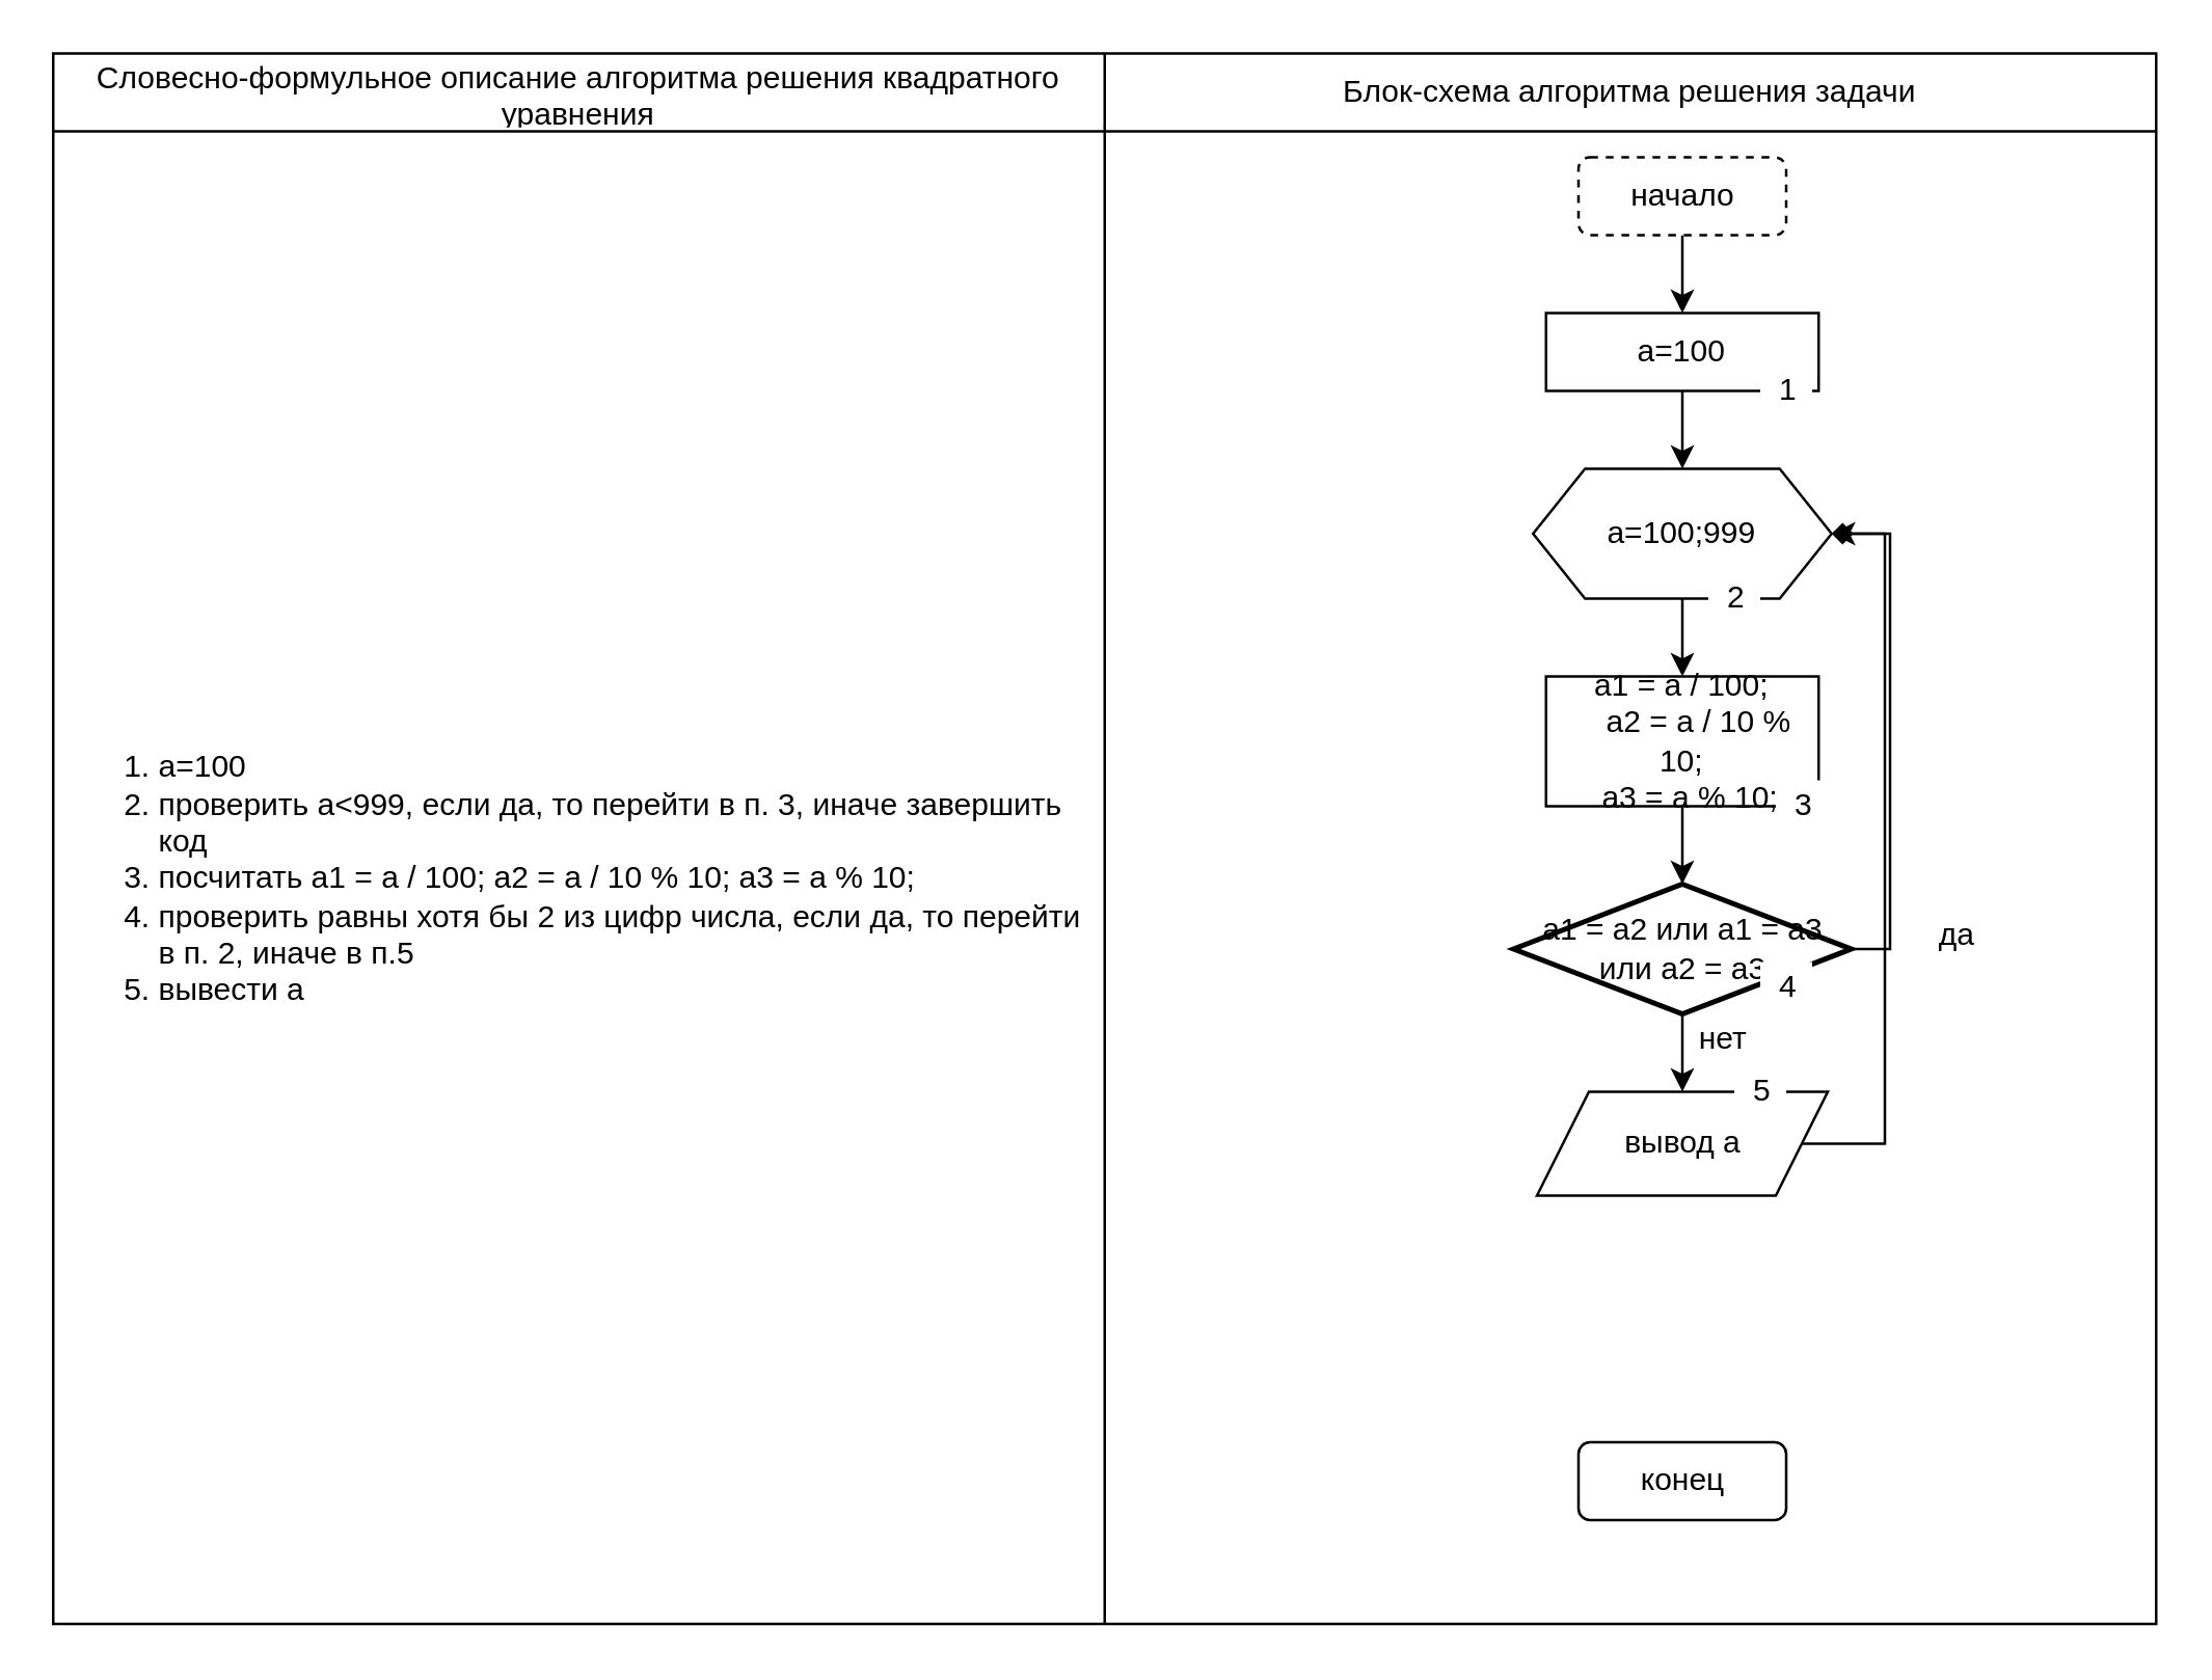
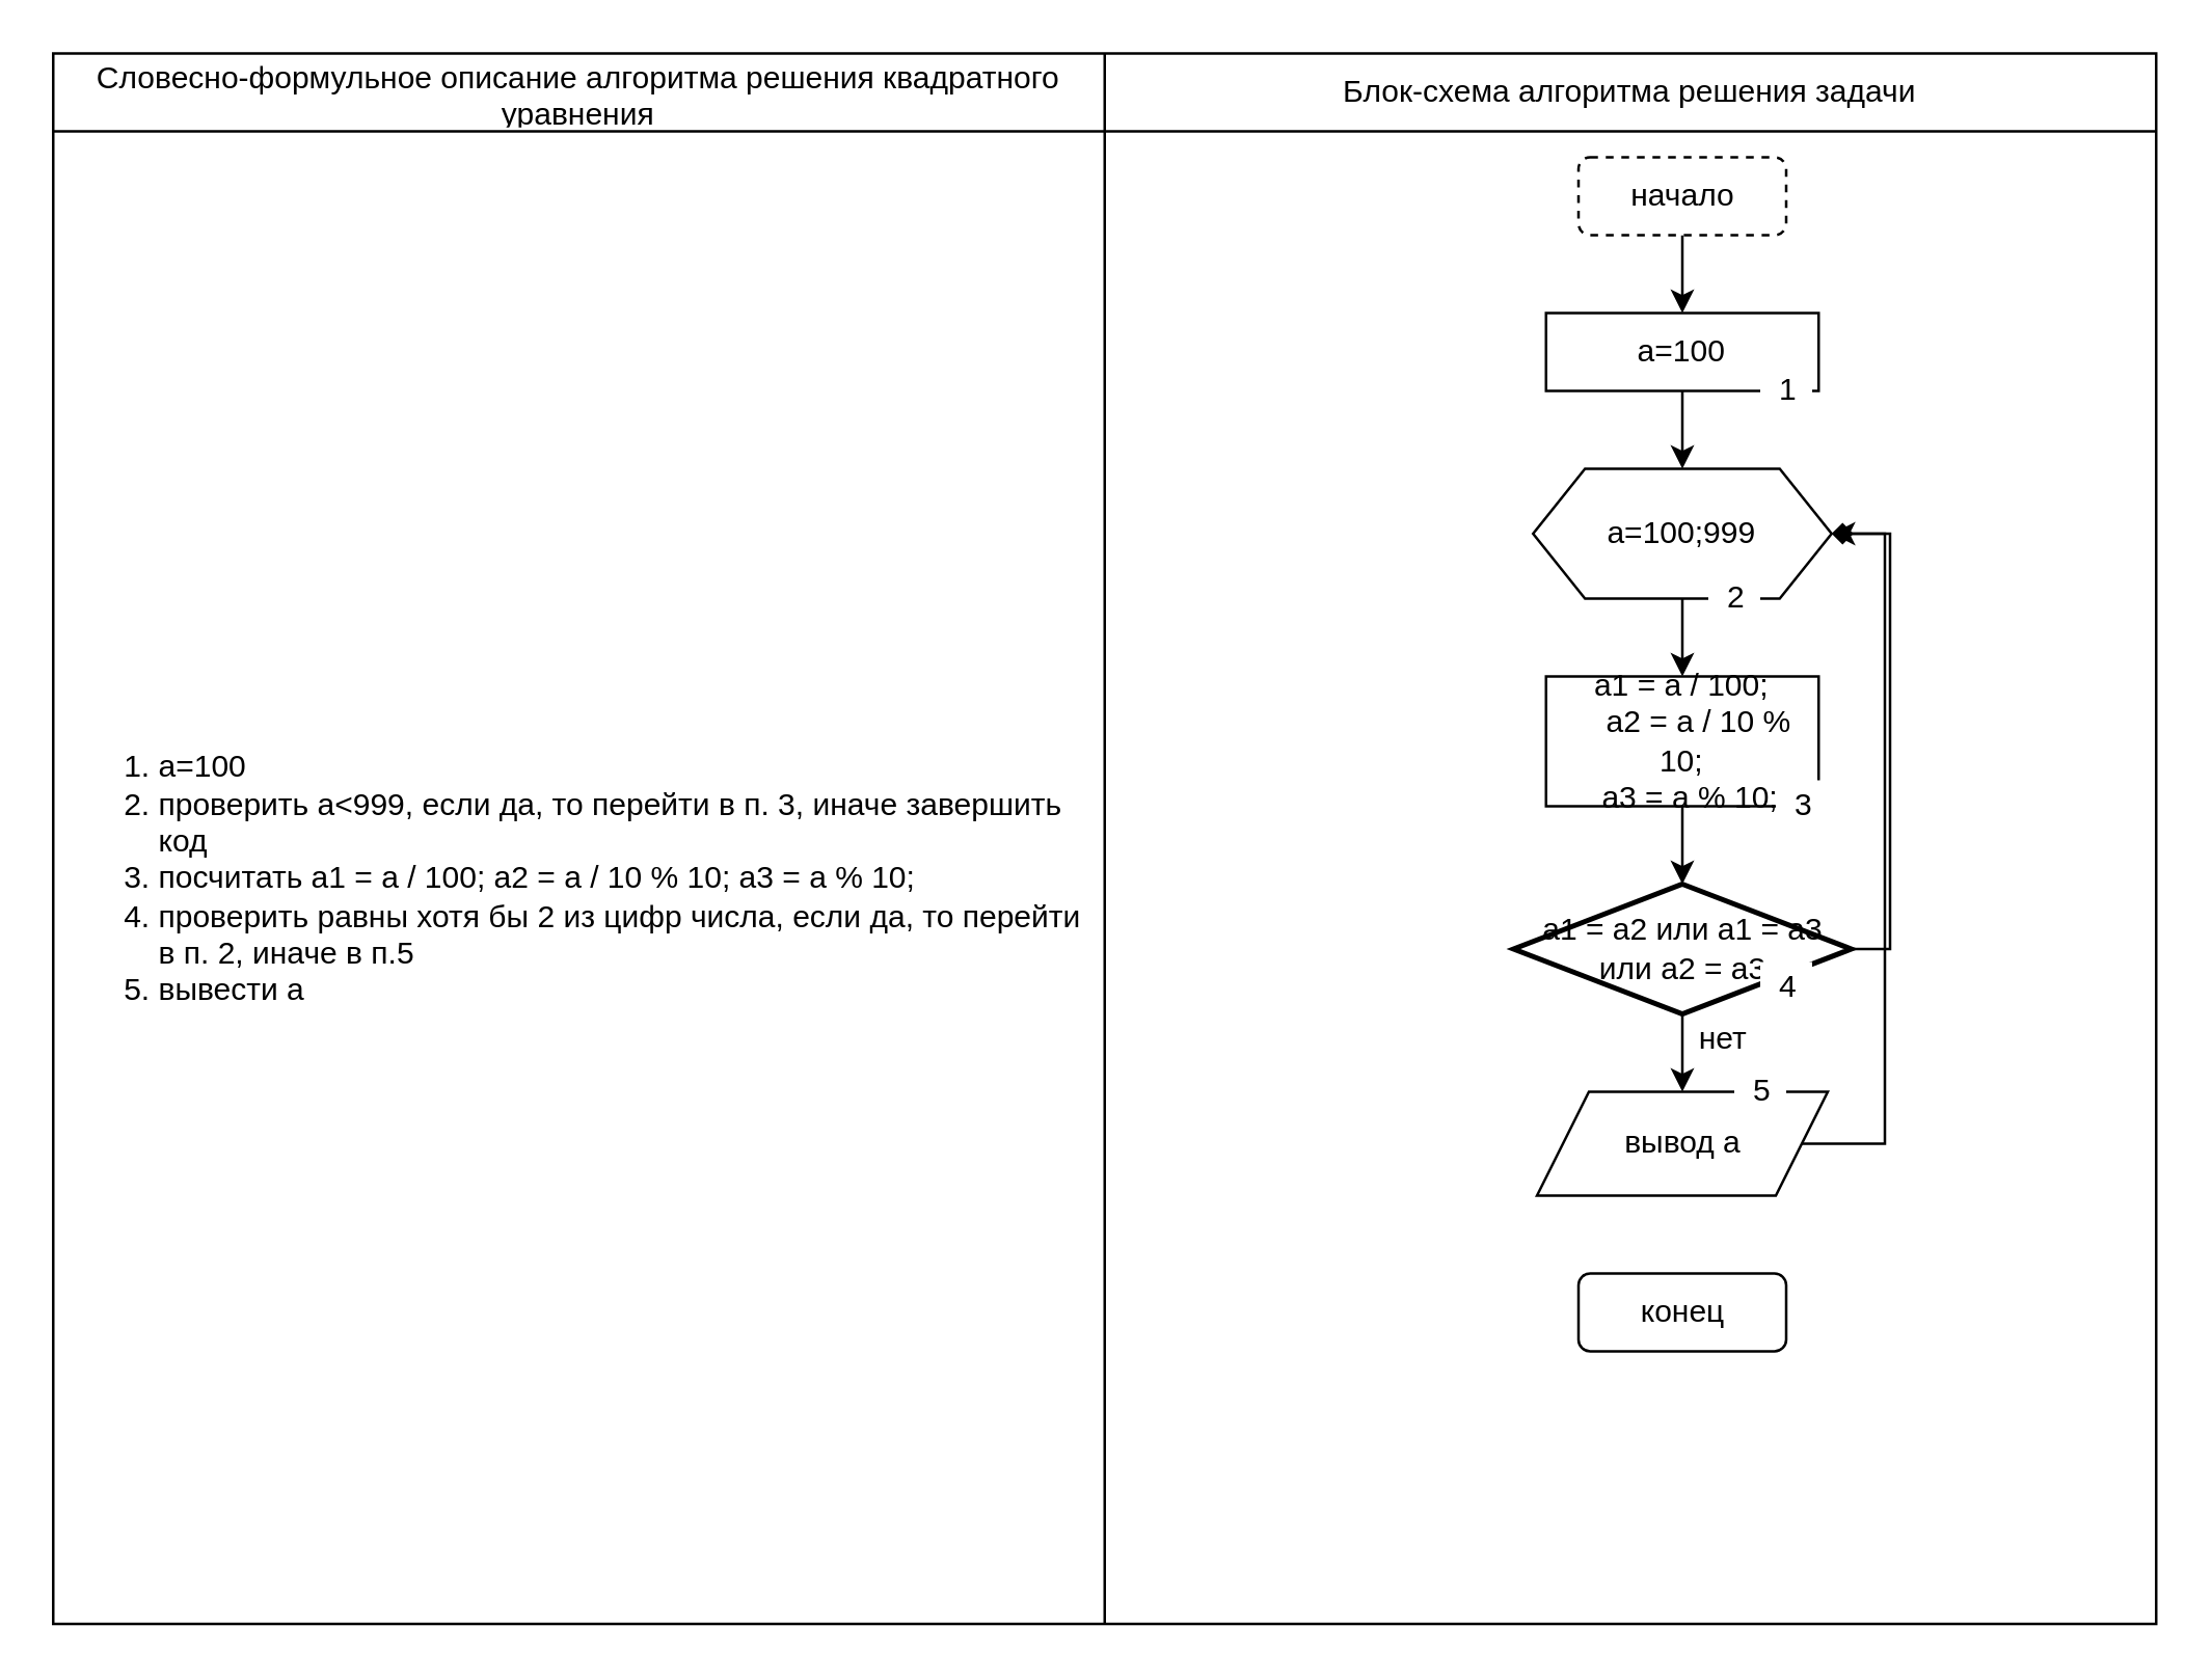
- <mxCell id="21" value="да" style="text;html=1;align=center;verticalAlign=middle;resizable=0;points=[];autosize=1;strokeColor=none;fillColor=none;" vertex="1" parent="1"><mxGeometry x="737.5" y="350" width="30" height="20" as="geometry" /></mxCell>
- <mxCell id="24" value="конец" style="rounded=1;whiteSpace=wrap;html=1;" vertex="1" parent="1"><mxGeometry x="607.5" y="555" width="80" height="30" as="geometry" /></mxCell>
+ <mxCell id="24" value="конец" style="rounded=1;whiteSpace=wrap;html=1;" vertex="1" parent="1"><mxGeometry x="607.5" y="490" width="80" height="30" as="geometry" /></mxCell>
